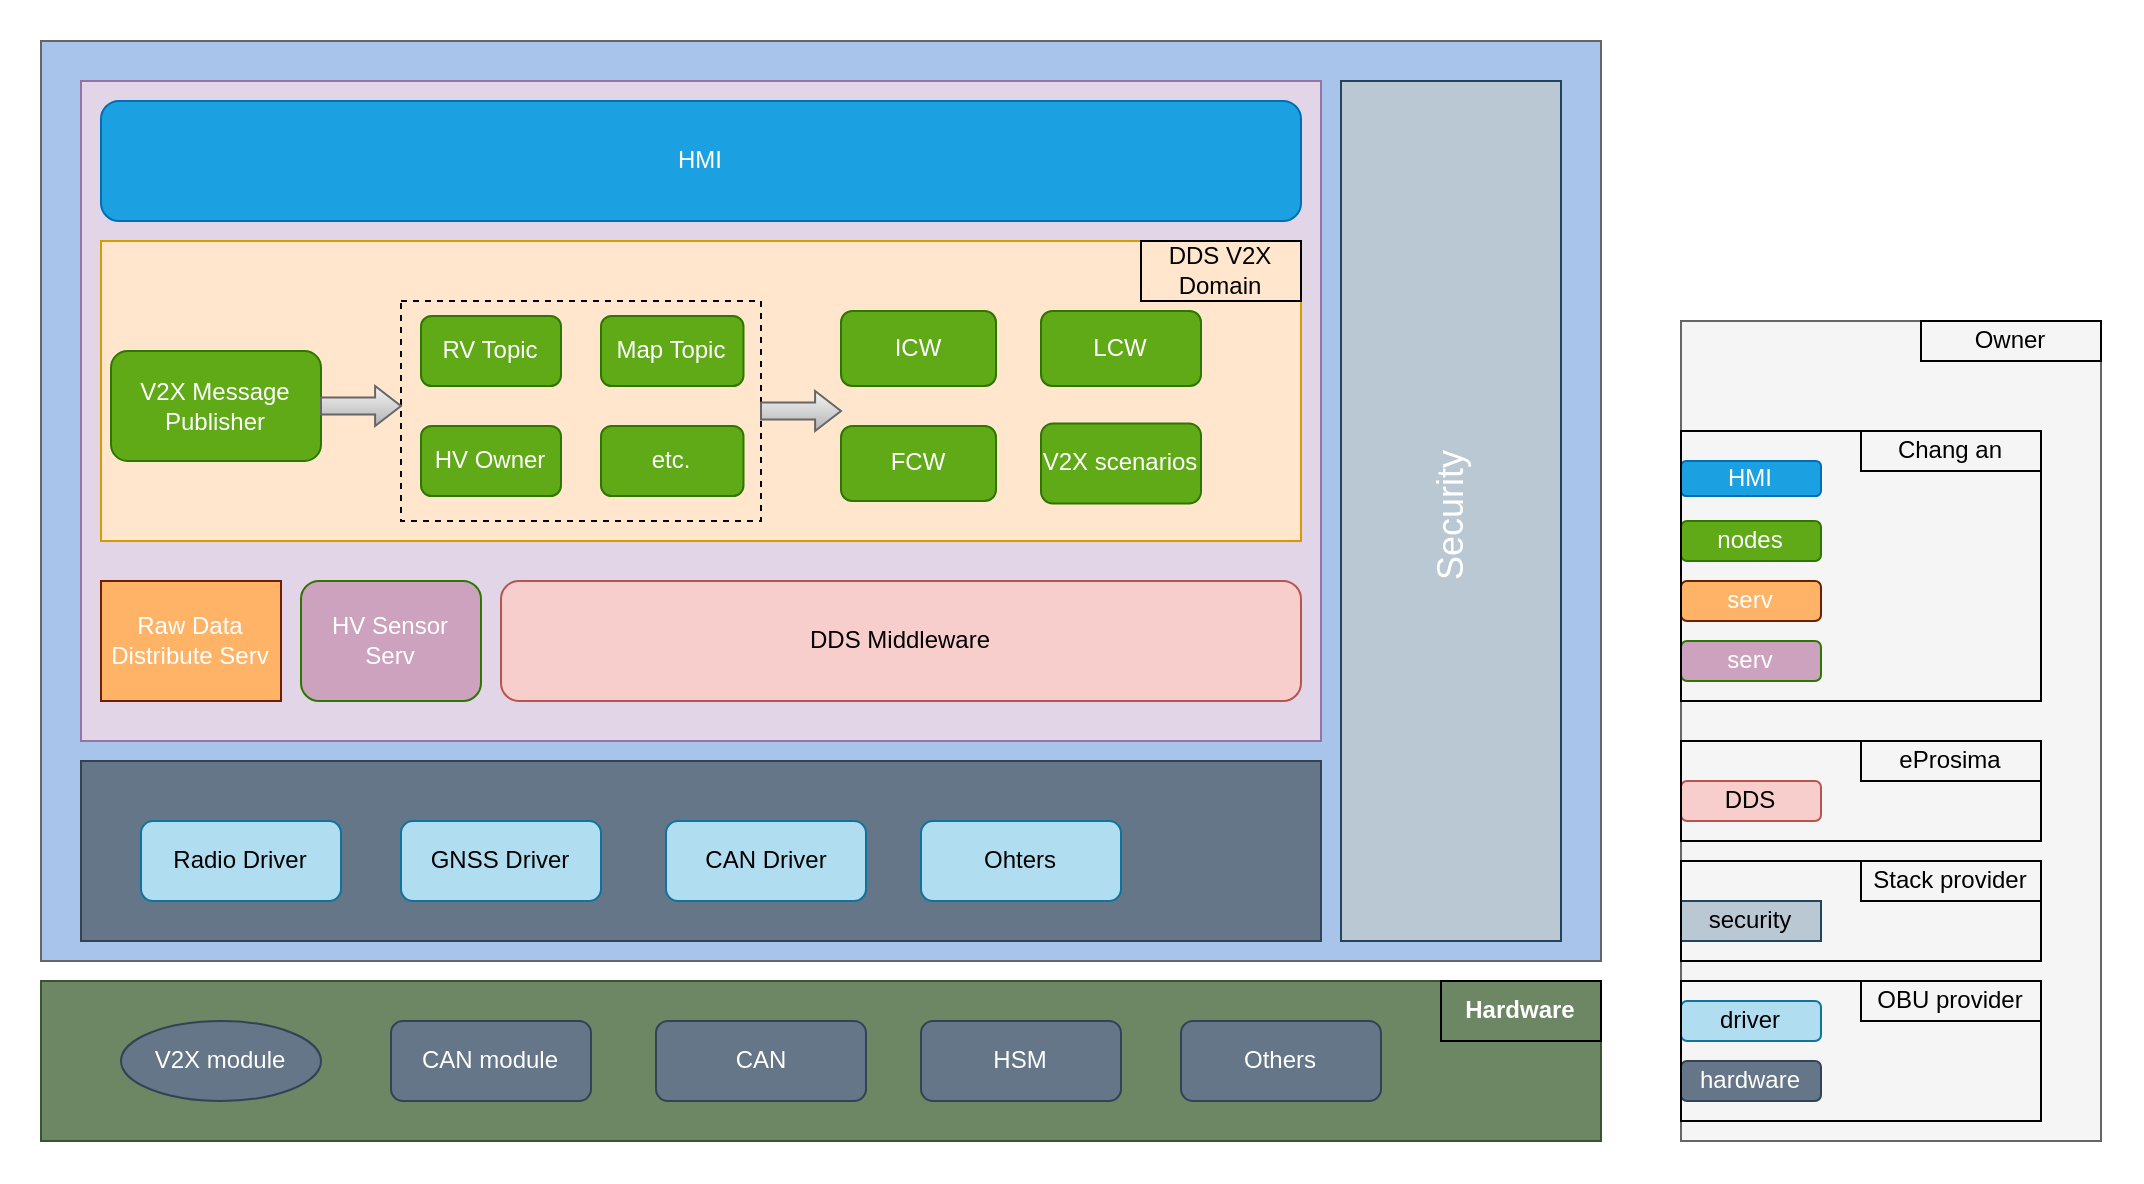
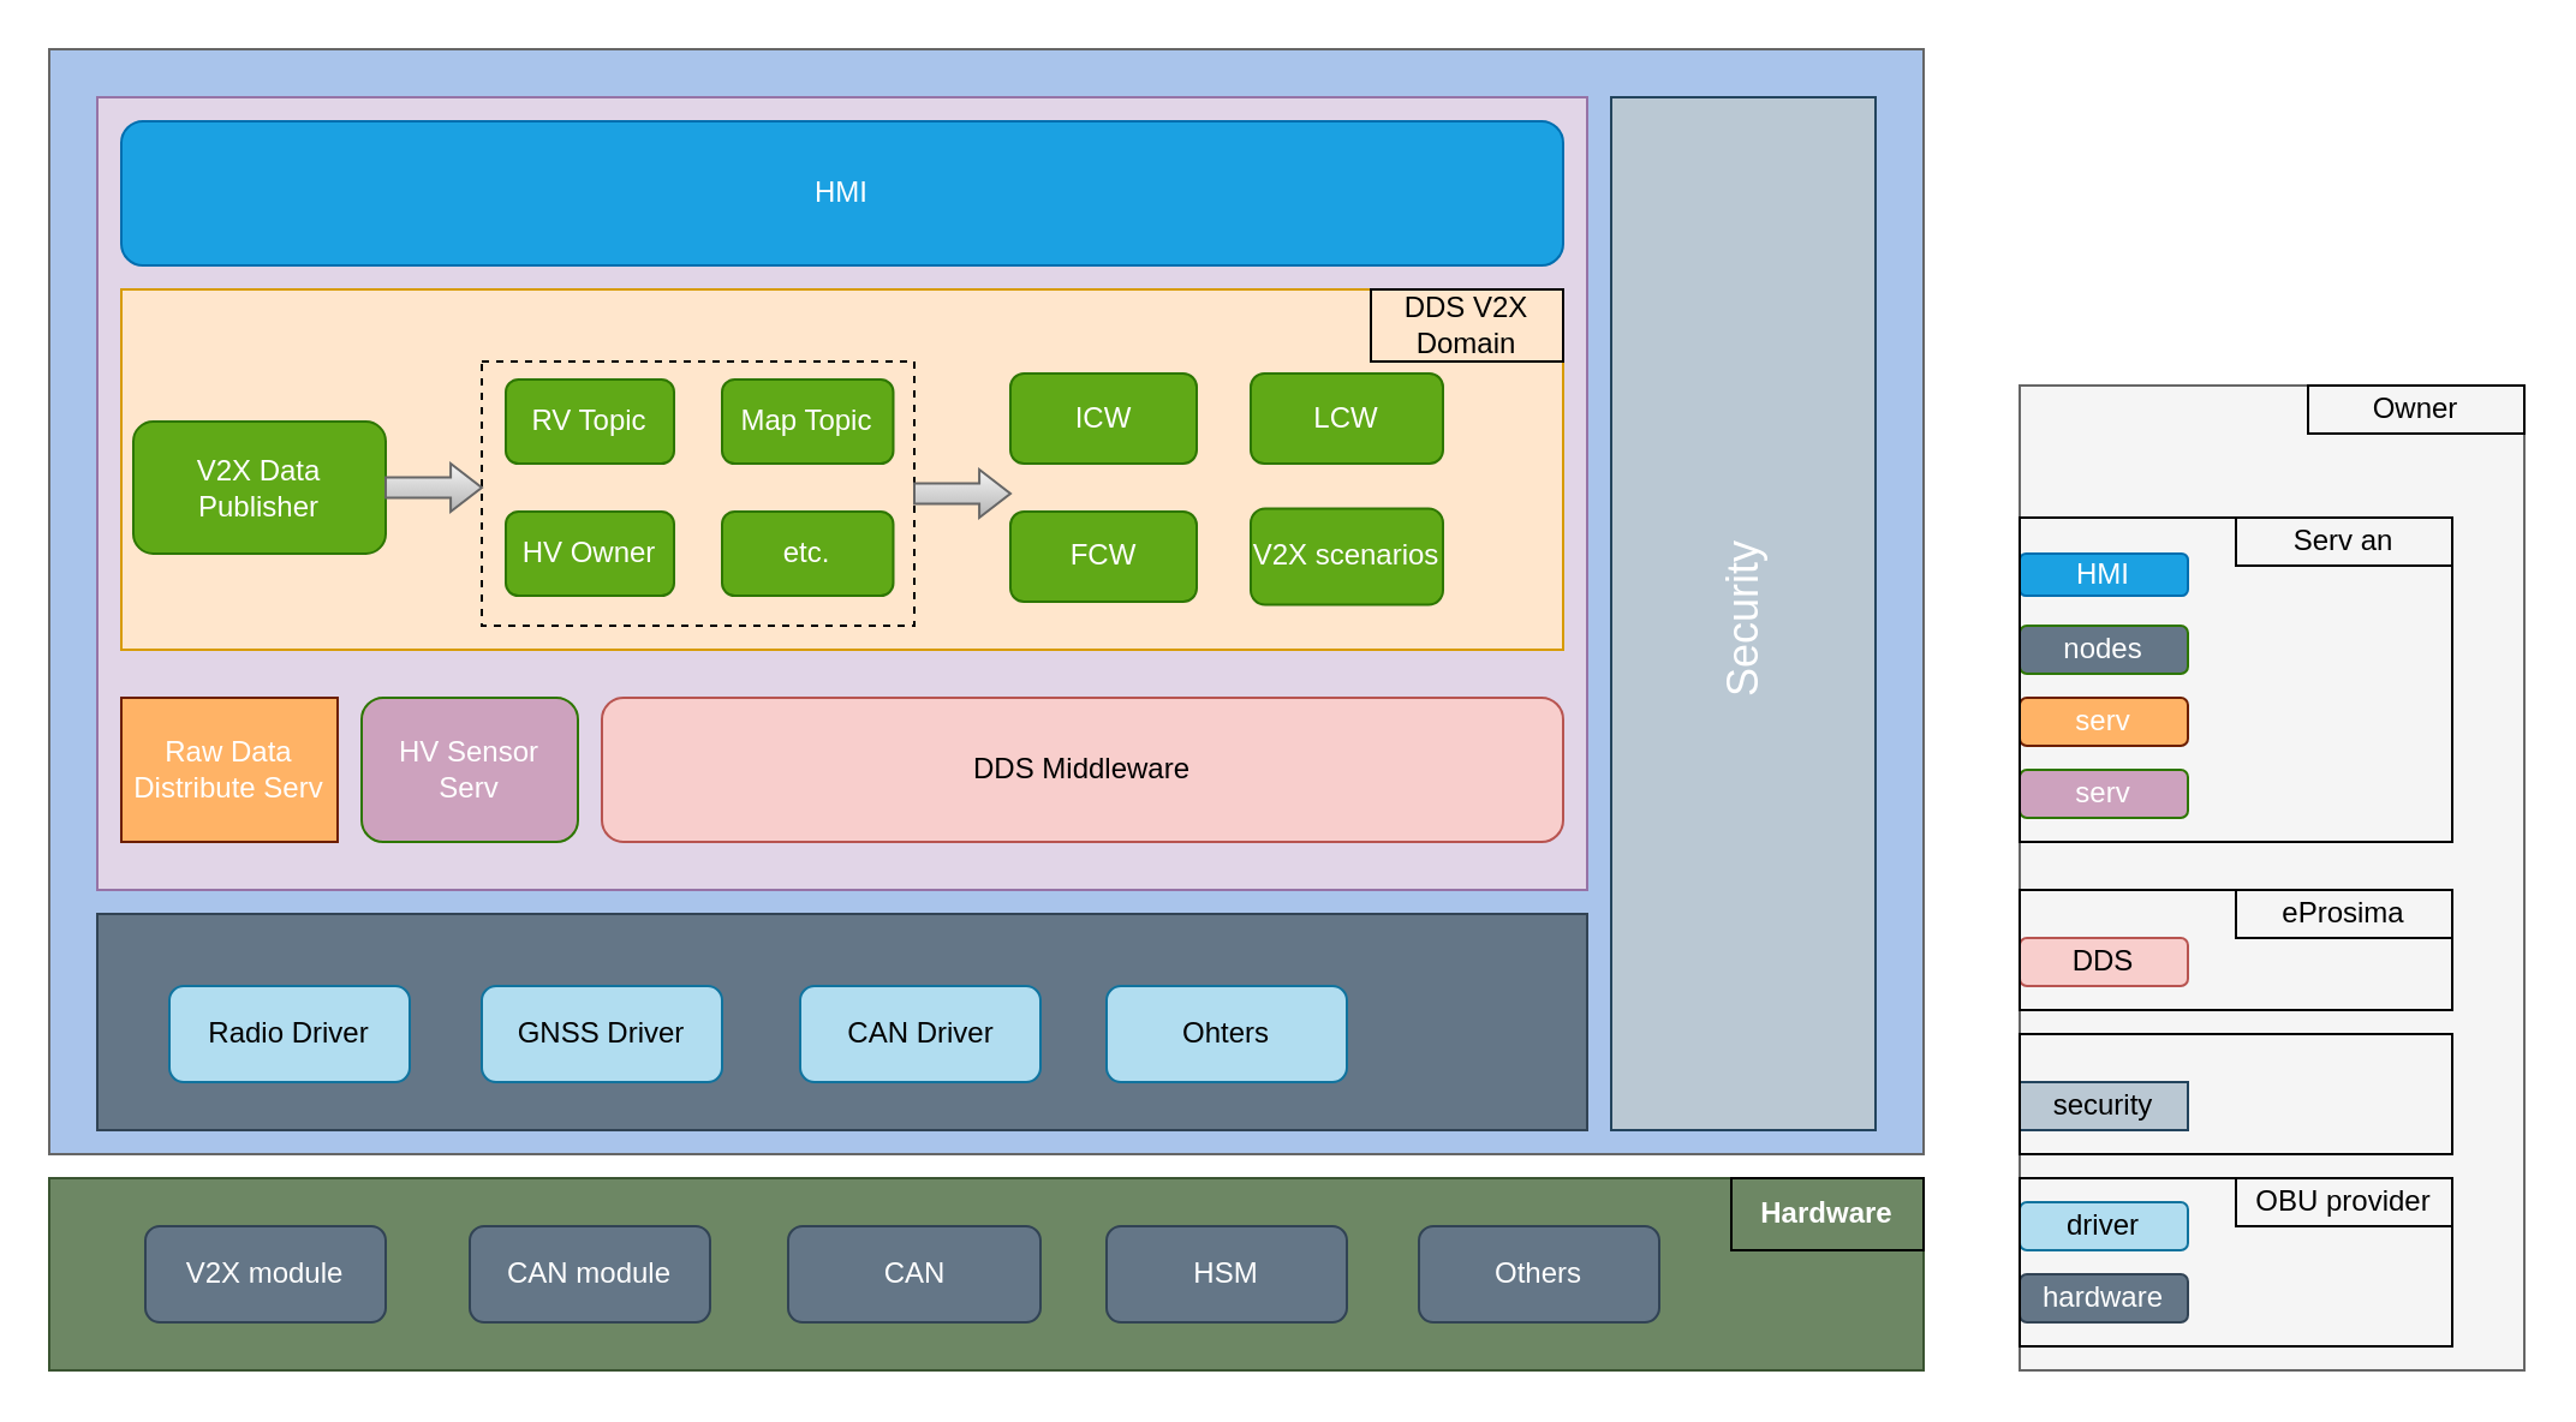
- <mxCell id="19" value="&lt;div&gt;V2X Message&lt;/div&gt;&lt;div&gt;Publisher&lt;br&gt;&lt;/div&gt;" style="rounded=1;whiteSpace=wrap;html=1;shadow=0;strokeColor=#2D7600;fillColor=#60a917;fontColor=#ffffff;" vertex="1" parent="1"><mxGeometry x="55" y="175" width="105" height="55" as="geometry" /></mxCell>
+ <mxCell id="19" value="&lt;div&gt;V2X Data&lt;/div&gt;&lt;div&gt;Publisher&lt;br&gt;&lt;/div&gt;" style="rounded=1;whiteSpace=wrap;html=1;shadow=0;strokeColor=#2D7600;fillColor=#60a917;fontColor=#ffffff;" vertex="1" parent="1"><mxGeometry x="55" y="175" width="105" height="55" as="geometry" /></mxCell>
- <mxCell id="52" value="Chang an" style="text;html=1;fillColor=none;align=center;verticalAlign=middle;whiteSpace=wrap;rounded=0;shadow=0;strokeColor=#000000;" vertex="1" parent="1"><mxGeometry x="930" y="215" width="90" height="20" as="geometry" /></mxCell>
+ <mxCell id="52" value="Serv an" style="text;html=1;fillColor=none;align=center;verticalAlign=middle;whiteSpace=wrap;rounded=0;shadow=0;strokeColor=#000000;" vertex="1" parent="1"><mxGeometry x="930" y="215" width="90" height="20" as="geometry" /></mxCell>
- <mxCell id="44" value="nodes" style="rounded=1;whiteSpace=wrap;html=1;shadow=0;strokeColor=#2D7600;fillColor=#60a917;fontColor=#ffffff;" vertex="1" parent="1"><mxGeometry x="840" y="260" width="70" height="20" as="geometry" /></mxCell>
+ <mxCell id="44" value="nodes" style="rounded=1;whiteSpace=wrap;html=1;shadow=0;strokeColor=#2D7600;fillColor=#647687;fontColor=#ffffff;" vertex="1" parent="1"><mxGeometry x="840" y="260" width="70" height="20" as="geometry" /></mxCell>
- <mxCell id="48" value="Stack provider" style="text;html=1;fillColor=none;align=center;verticalAlign=middle;whiteSpace=wrap;rounded=0;shadow=0;strokeColor=#000000;" vertex="1" parent="1"><mxGeometry x="930" y="430" width="90" height="20" as="geometry" /></mxCell>
- <mxCell id="11" value="V2X module" style="ellipse;whiteSpace=wrap;html=1;shadow=0;strokeColor=#314354;fillColor=#647687;fontColor=#ffffff;" vertex="1" parent="1"><mxGeometry x="60" y="510" width="100" height="40" as="geometry" /></mxCell>
+ <mxCell id="11" value="V2X module" style="rounded=1;whiteSpace=wrap;html=1;shadow=0;strokeColor=#314354;fillColor=#647687;fontColor=#ffffff;" vertex="1" parent="1"><mxGeometry x="60" y="510" width="100" height="40" as="geometry" /></mxCell>
